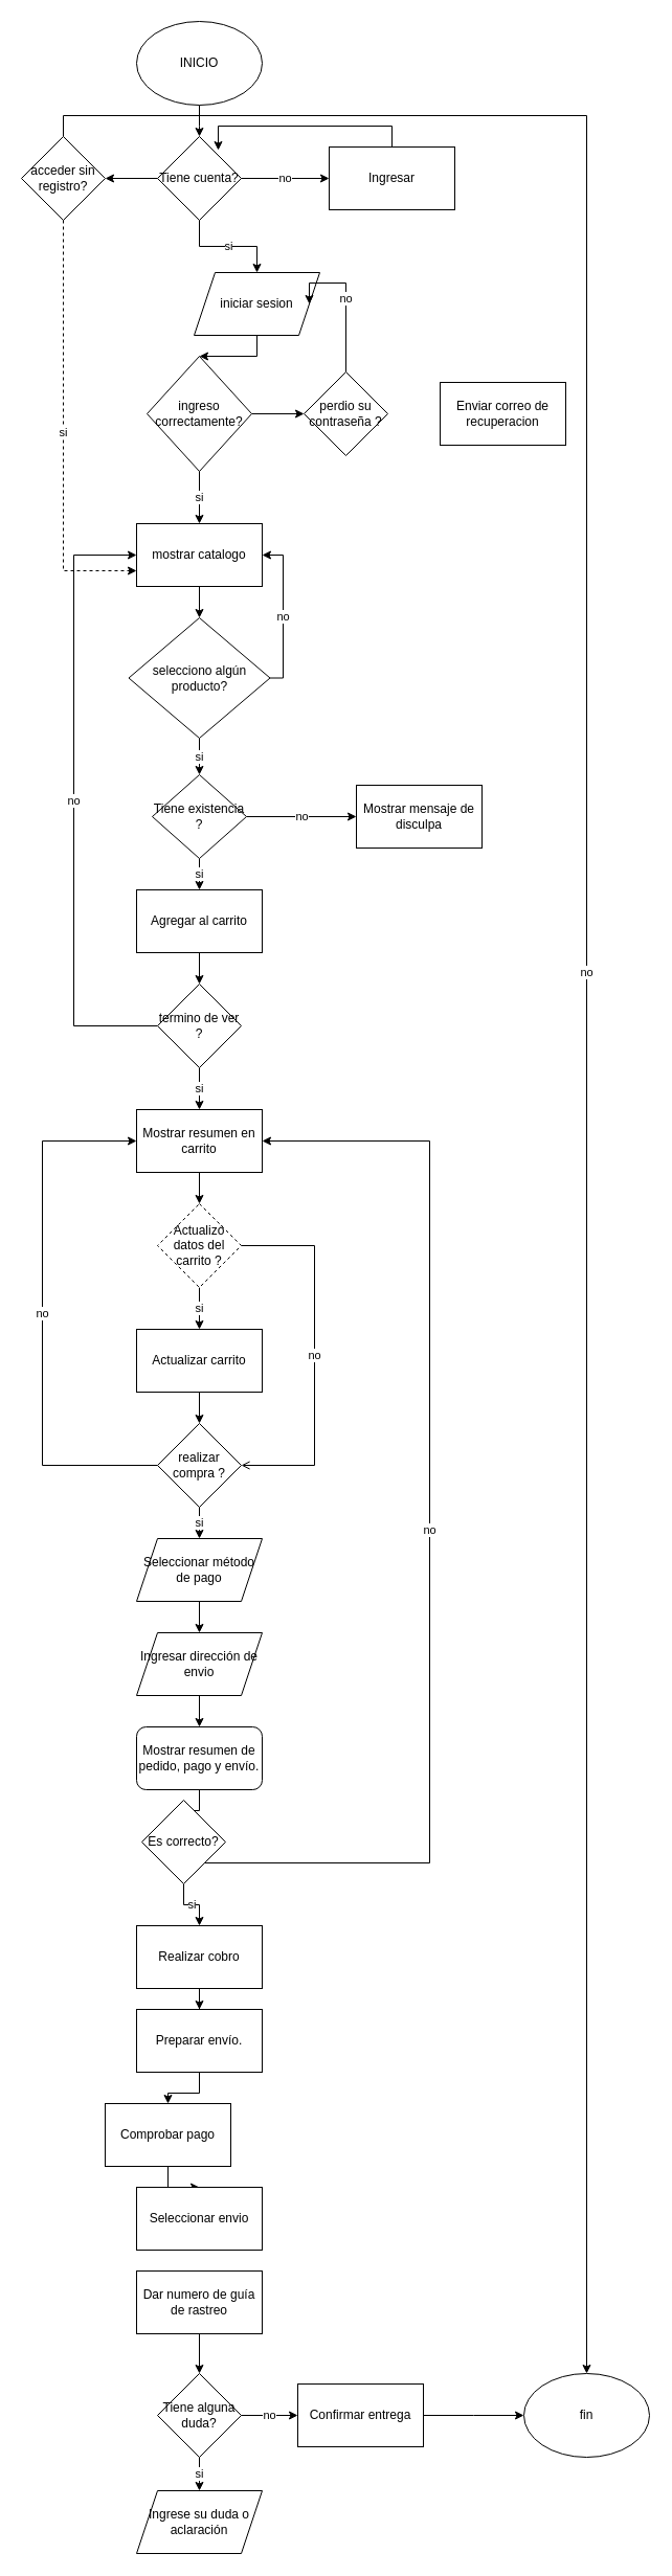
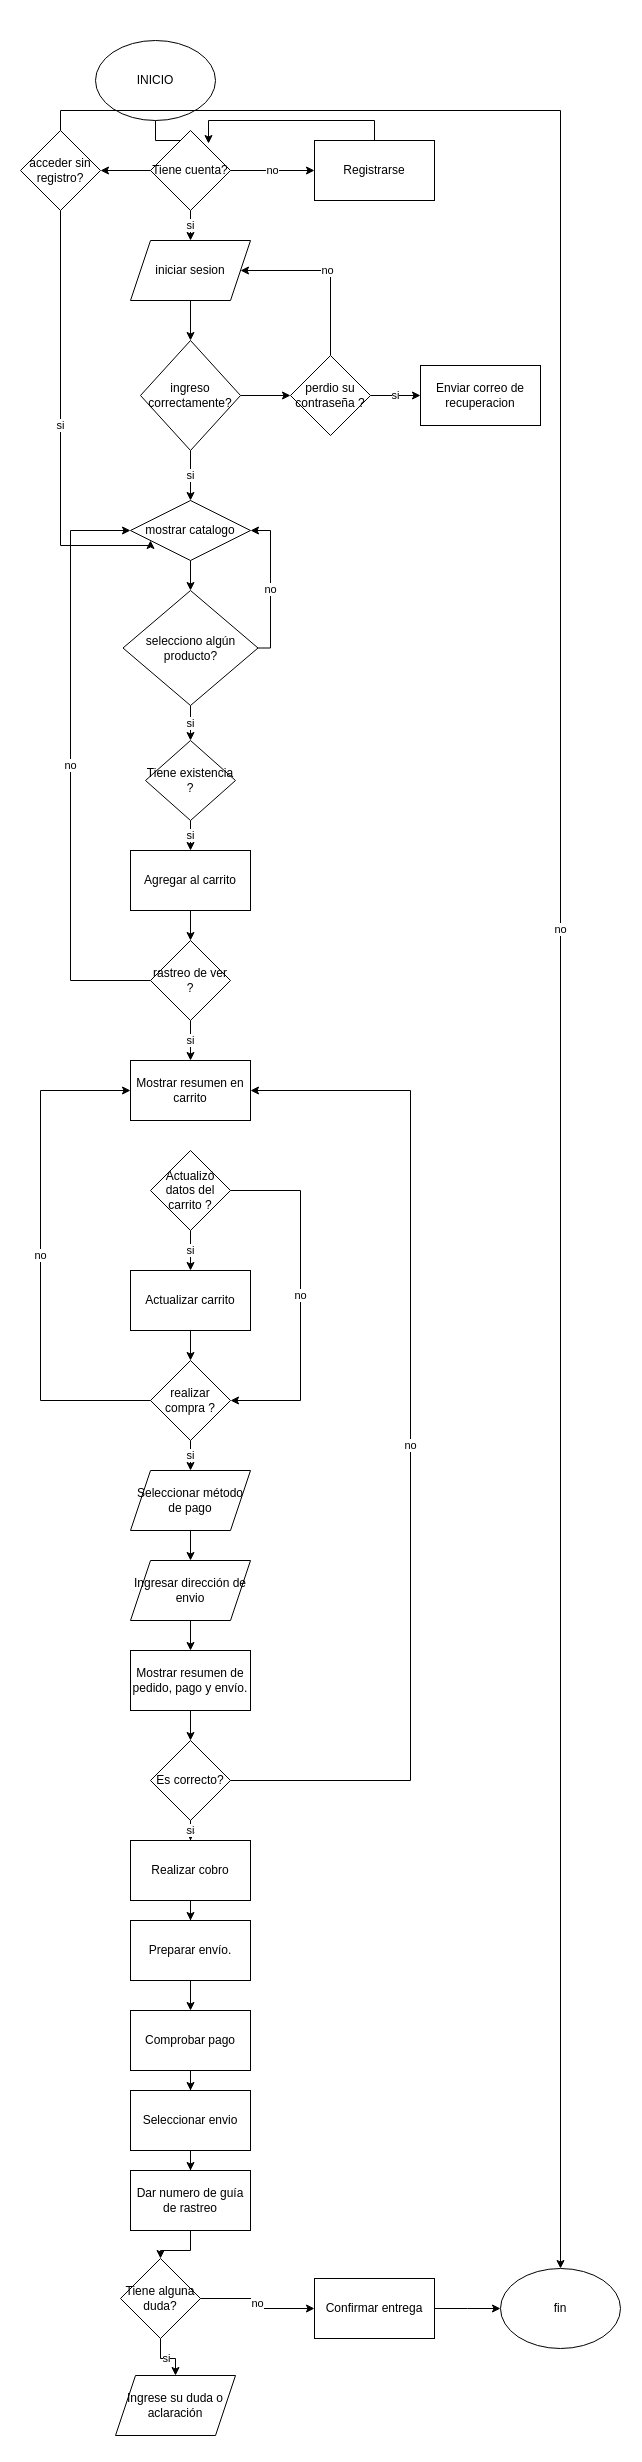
- <mxCell id="3" value="INICIO" style="ellipse;whiteSpace=wrap;html=1;" vertex="1" parent="1"><mxGeometry x="130" y="20" width="120" height="80" as="geometry" /></mxCell>
+ <mxCell id="3" value="INICIO" style="ellipse;whiteSpace=wrap;html=1;" vertex="1" parent="1"><mxGeometry x="95" y="40" width="120" height="80" as="geometry" /></mxCell>
- <mxCell id="63" value="Ingresar " style="rounded=0;whiteSpace=wrap;html=1;" vertex="1" parent="1"><mxGeometry x="314" y="140" width="120" height="60" as="geometry" /></mxCell>
+ <mxCell id="63" value="Registrarse " style="rounded=0;whiteSpace=wrap;html=1;" vertex="1" parent="1"><mxGeometry x="314" y="140" width="120" height="60" as="geometry" /></mxCell>
- <mxCell id="9" value="iniciar sesion" style="shape=parallelogram;perimeter=parallelogramPerimeter;whiteSpace=wrap;html=1;fixedSize=1;" vertex="1" parent="1"><mxGeometry x="185" y="260" width="120" height="60" as="geometry" /></mxCell>
+ <mxCell id="9" value="iniciar sesion" style="shape=parallelogram;perimeter=parallelogramPerimeter;whiteSpace=wrap;html=1;fixedSize=1;" vertex="1" parent="1"><mxGeometry x="130" y="240" width="120" height="60" as="geometry" /></mxCell>
+ <mxCell id="64" value="si" style="edgeStyle=orthogonalEdgeStyle;rounded=0;orthogonalLoop=1;jettySize=auto;html=1;" edge="1" parent="1" source="66" target="67"><mxGeometry relative="1" as="geometry"><mxPoint x="450" y="395" as="targetPoint" /></mxGeometry></mxCell>
- <mxCell id="68" value="si" style="edgeStyle=orthogonalEdgeStyle;rounded=0;orthogonalLoop=1;jettySize=auto;html=1;entryX=0;entryY=0.75;entryDx=0;entryDy=0;dashed=1;" edge="1" parent="1" source="70" target="14"><mxGeometry relative="1" as="geometry"><Array as="points"><mxPoint x="60" y="545" /></Array></mxGeometry></mxCell>
+ <mxCell id="68" value="si" style="edgeStyle=orthogonalEdgeStyle;rounded=0;orthogonalLoop=1;jettySize=auto;html=1;entryX=0;entryY=0.75;entryDx=0;entryDy=0;" edge="1" parent="1" source="70" target="14"><mxGeometry relative="1" as="geometry"><Array as="points"><mxPoint x="60" y="545" /></Array></mxGeometry></mxCell>
- <mxCell id="14" value="mostrar catalogo" style="rounded=0;whiteSpace=wrap;html=1;" vertex="1" parent="1"><mxGeometry x="130" y="500" width="120" height="60" as="geometry" /></mxCell>
+ <mxCell id="14" value="mostrar catalogo" style="rhombus;whiteSpace=wrap;html=1;" vertex="1" parent="1"><mxGeometry x="130" y="500" width="120" height="60" as="geometry" /></mxCell>
- <mxCell id="19" value="no" style="edgeStyle=orthogonalEdgeStyle;rounded=0;orthogonalLoop=1;jettySize=auto;html=1;" edge="1" parent="1" source="20" target="71"><mxGeometry relative="1" as="geometry"><mxPoint x="290" y="780" as="targetPoint" /></mxGeometry></mxCell>
- <mxCell id="71" value="Mostrar mensaje de disculpa" style="rounded=0;whiteSpace=wrap;html=1;" vertex="1" parent="1"><mxGeometry x="340" y="750" width="120" height="60" as="geometry" /></mxCell>
- <mxCell id="25" value="termino de ver ?" style="rhombus;whiteSpace=wrap;html=1;" vertex="1" parent="1"><mxGeometry x="150" y="940" width="80" height="80" as="geometry" /></mxCell>
+ <mxCell id="25" value="rastreo de ver ?" style="rhombus;whiteSpace=wrap;html=1;" vertex="1" parent="1"><mxGeometry x="150" y="940" width="80" height="80" as="geometry" /></mxCell>
- <mxCell id="26" style="edgeStyle=orthogonalEdgeStyle;rounded=0;orthogonalLoop=1;jettySize=auto;html=1;" edge="1" parent="1" source="27" target="30"><mxGeometry relative="1" as="geometry"><mxPoint x="190" y="1180" as="targetPoint" /></mxGeometry></mxCell>
- <mxCell id="30" value="Actualizó datos del carrito ? " style="rhombus;whiteSpace=wrap;html=1;dashed=1;" vertex="1" parent="1"><mxGeometry x="150" y="1150" width="80" height="80" as="geometry" /></mxCell>
+ <mxCell id="30" value="Actualizó datos del carrito ? " style="rhombus;whiteSpace=wrap;html=1;" vertex="1" parent="1"><mxGeometry x="150" y="1150" width="80" height="80" as="geometry" /></mxCell>
- <mxCell id="29" value="no" style="edgeStyle=orthogonalEdgeStyle;rounded=0;orthogonalLoop=1;jettySize=auto;html=1;entryX=1;entryY=0.5;entryDx=0;entryDy=0;endArrow=open;" edge="1" parent="1" source="30" target="35"><mxGeometry relative="1" as="geometry"><Array as="points"><mxPoint x="300" y="1190" /><mxPoint x="300" y="1400" /></Array></mxGeometry></mxCell>
+ <mxCell id="29" value="no" style="edgeStyle=orthogonalEdgeStyle;rounded=0;orthogonalLoop=1;jettySize=auto;html=1;entryX=1;entryY=0.5;entryDx=0;entryDy=0;" edge="1" parent="1" source="30" target="35"><mxGeometry relative="1" as="geometry"><Array as="points"><mxPoint x="300" y="1190" /><mxPoint x="300" y="1400" /></Array></mxGeometry></mxCell>
- <mxCell id="41" value="Mostrar resumen de pedido, pago y envío." style="whiteSpace=wrap;html=1;rounded=1;" vertex="1" parent="1"><mxGeometry x="130" y="1650" width="120" height="60" as="geometry" /></mxCell>
+ <mxCell id="41" value="Mostrar resumen de pedido, pago y envío." style="rounded=0;whiteSpace=wrap;html=1;" vertex="1" parent="1"><mxGeometry x="130" y="1650" width="120" height="60" as="geometry" /></mxCell>
- <mxCell id="44" value="Es correcto?" style="rhombus;whiteSpace=wrap;html=1;" vertex="1" parent="1"><mxGeometry x="135" y="1720" width="80" height="80" as="geometry" /></mxCell>
+ <mxCell id="44" value="Es correcto?" style="rhombus;whiteSpace=wrap;html=1;" vertex="1" parent="1"><mxGeometry x="150" y="1740" width="80" height="80" as="geometry" /></mxCell>
- <mxCell id="50" value="Comprobar pago" style="rounded=0;whiteSpace=wrap;html=1;" vertex="1" parent="1"><mxGeometry x="100" y="2010" width="120" height="60" as="geometry" /></mxCell>
+ <mxCell id="50" value="Comprobar pago" style="rounded=0;whiteSpace=wrap;html=1;" vertex="1" parent="1"><mxGeometry x="130" y="2010" width="120" height="60" as="geometry" /></mxCell>
+ <mxCell id="51" style="edgeStyle=orthogonalEdgeStyle;rounded=0;orthogonalLoop=1;jettySize=auto;html=1;" edge="1" parent="1" source="52" target="54"><mxGeometry relative="1" as="geometry"><mxPoint x="190" y="2200" as="targetPoint" /></mxGeometry></mxCell>
- <mxCell id="57" value="Tiene alguna duda?" style="rhombus;whiteSpace=wrap;html=1;" vertex="1" parent="1"><mxGeometry x="150" y="2268" width="80" height="80" as="geometry" /></mxCell>
+ <mxCell id="57" value="Tiene alguna duda?" style="rhombus;whiteSpace=wrap;html=1;" vertex="1" parent="1"><mxGeometry x="120" y="2258" width="80" height="80" as="geometry" /></mxCell>
- <mxCell id="60" value="Confirmar entrega" style="rounded=0;whiteSpace=wrap;html=1;" vertex="1" parent="1"><mxGeometry x="284" y="2278" width="120" height="60" as="geometry" /></mxCell>
+ <mxCell id="60" value="Confirmar entrega" style="rounded=0;whiteSpace=wrap;html=1;" vertex="1" parent="1"><mxGeometry x="314" y="2278" width="120" height="60" as="geometry" /></mxCell>
- <mxCell id="58" value="Ingrese su duda o aclaración" style="shape=parallelogram;perimeter=parallelogramPerimeter;whiteSpace=wrap;html=1;fixedSize=1;" vertex="1" parent="1"><mxGeometry x="130" y="2380" width="120" height="60" as="geometry" /></mxCell>
+ <mxCell id="58" value="Ingrese su duda o aclaración" style="shape=parallelogram;perimeter=parallelogramPerimeter;whiteSpace=wrap;html=1;fixedSize=1;" vertex="1" parent="1"><mxGeometry x="115" y="2375" width="120" height="60" as="geometry" /></mxCell>
